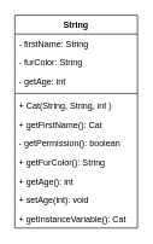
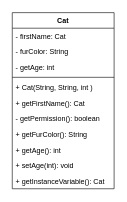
- <mxCell id="2" value="String" style="swimlane;fontStyle=1;align=center;verticalAlign=top;childLayout=stackLayout;horizontal=1;startSize=26;horizontalStack=0;resizeParent=1;resizeParentMax=0;resizeLast=0;collapsible=1;marginBottom=0;" parent="1" vertex="1"><mxGeometry x="20" y="20" width="170" height="294" as="geometry"><mxRectangle x="280" y="220" width="100" height="30" as="alternateBounds" /></mxGeometry></mxCell>
+ <mxCell id="2" value="Cat" style="swimlane;fontStyle=1;align=center;verticalAlign=top;childLayout=stackLayout;horizontal=1;startSize=26;horizontalStack=0;resizeParent=1;resizeParentMax=0;resizeLast=0;collapsible=1;marginBottom=0;" parent="1" vertex="1"><mxGeometry x="20" y="20" width="170" height="294" as="geometry"><mxRectangle x="280" y="220" width="100" height="30" as="alternateBounds" /></mxGeometry></mxCell>
- <mxCell id="3" value="- firstName: String" style="text;strokeColor=none;fillColor=none;align=left;verticalAlign=top;spacingLeft=4;spacingRight=4;overflow=hidden;rotatable=0;points=[[0,0.5],[1,0.5]];portConstraint=eastwest;" parent="2" vertex="1"><mxGeometry y="26" width="170" height="26" as="geometry" /></mxCell>
+ <mxCell id="3" value="- firstName: Cat" style="text;strokeColor=none;fillColor=none;align=left;verticalAlign=top;spacingLeft=4;spacingRight=4;overflow=hidden;rotatable=0;points=[[0,0.5],[1,0.5]];portConstraint=eastwest;" parent="2" vertex="1"><mxGeometry y="26" width="170" height="26" as="geometry" /></mxCell>
